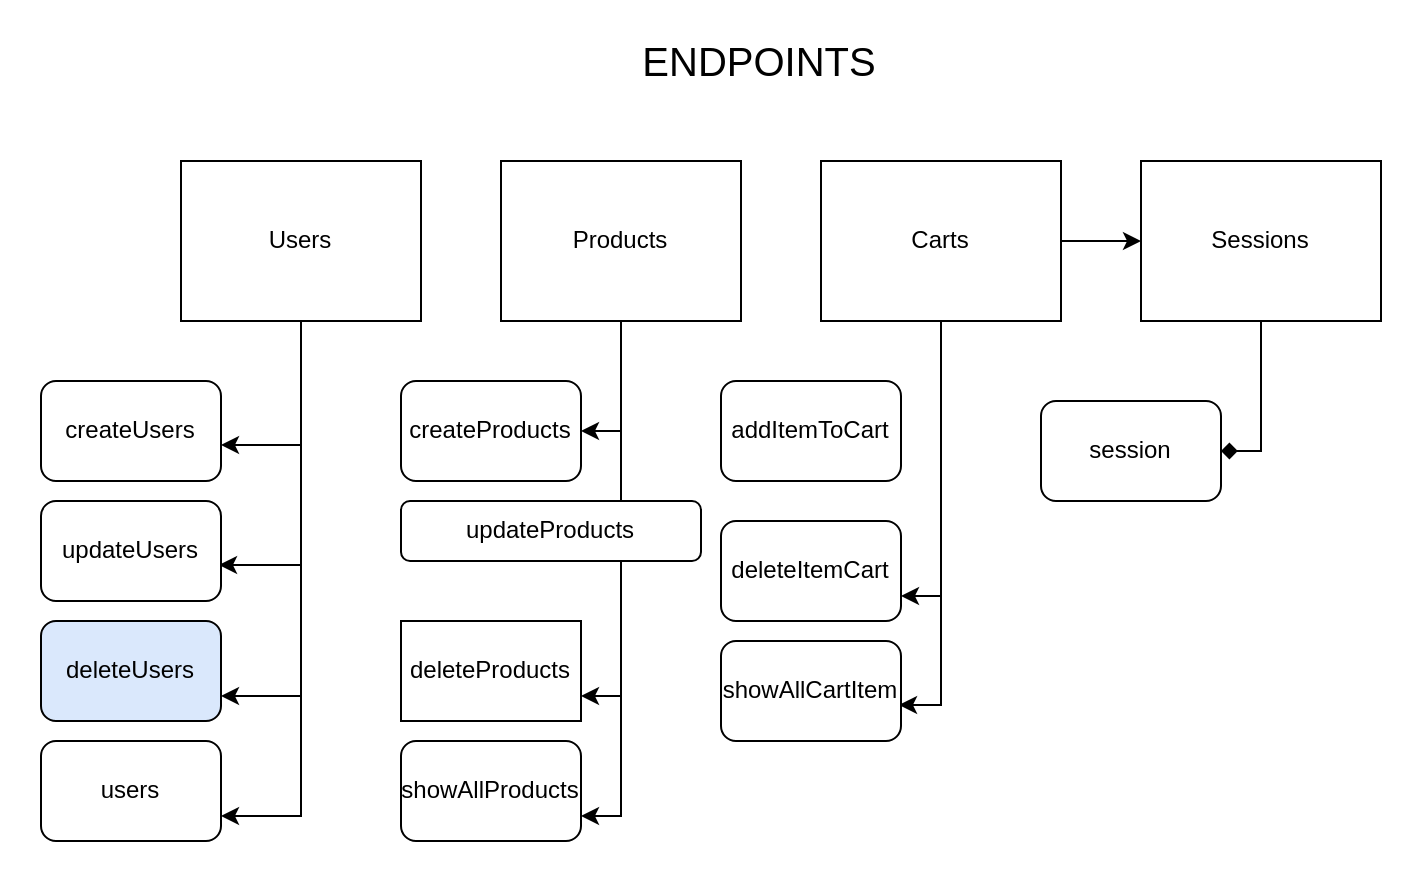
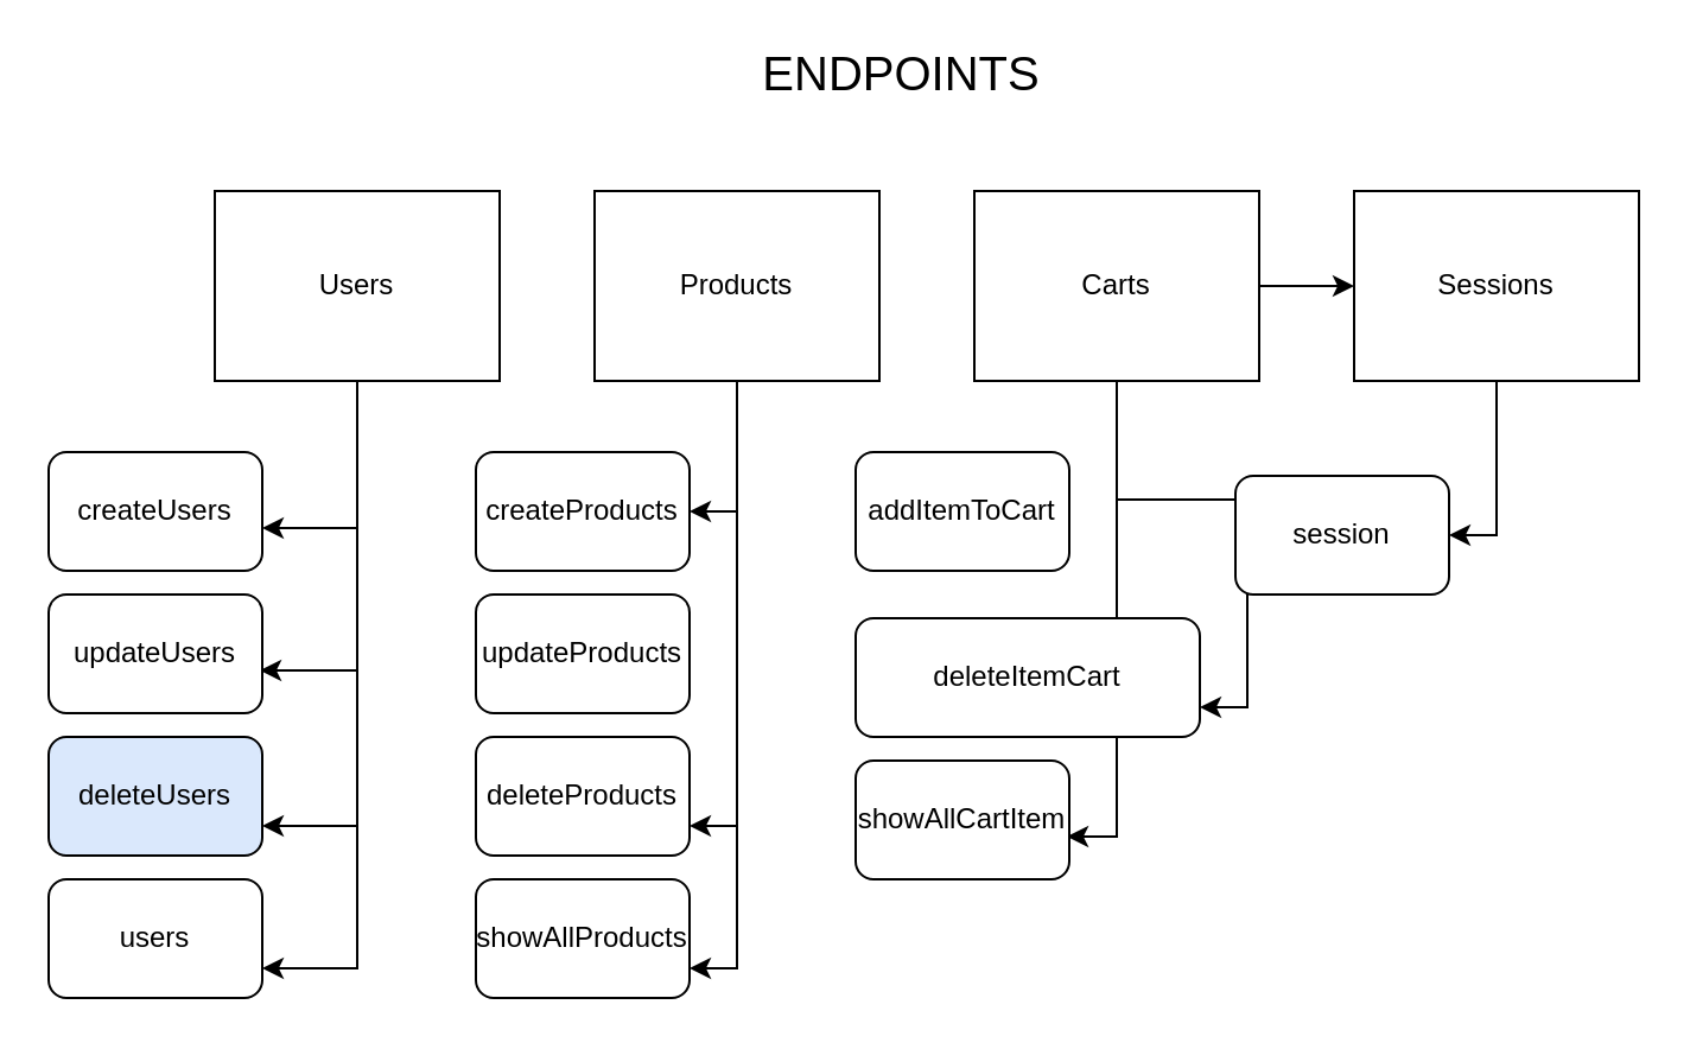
- <mxCell id="15" style="edgeStyle=orthogonalEdgeStyle;rounded=0;orthogonalLoop=1;jettySize=auto;html=1;entryX=1;entryY=0.5;entryDx=0;entryDy=0;endArrow=diamond;" edge="1" parent="1" source="16" target="26"><mxGeometry relative="1" as="geometry"><mxPoint x="630" y="200" as="targetPoint" /></mxGeometry></mxCell>
+ <mxCell id="15" style="edgeStyle=orthogonalEdgeStyle;rounded=0;orthogonalLoop=1;jettySize=auto;html=1;entryX=1;entryY=0.5;entryDx=0;entryDy=0;" edge="1" parent="1" source="16" target="26"><mxGeometry relative="1" as="geometry"><mxPoint x="630" y="200" as="targetPoint" /></mxGeometry></mxCell>
- <mxCell id="22" value="updateProducts" style="rounded=1;whiteSpace=wrap;html=1;" vertex="1" parent="1"><mxGeometry x="200" y="250" width="150" height="30" as="geometry" /></mxCell>
+ <mxCell id="22" value="updateProducts" style="rounded=1;whiteSpace=wrap;html=1;" vertex="1" parent="1"><mxGeometry x="200" y="250" width="90" height="50" as="geometry" /></mxCell>
- <mxCell id="24" value="deleteItemCart" style="rounded=1;whiteSpace=wrap;html=1;" vertex="1" parent="1"><mxGeometry x="360" y="260" width="90" height="50" as="geometry" /></mxCell>
+ <mxCell id="24" value="deleteItemCart" style="rounded=1;whiteSpace=wrap;html=1;" vertex="1" parent="1"><mxGeometry x="360" y="260" width="145" height="50" as="geometry" /></mxCell>
- <mxCell id="21" value="deleteProducts" style="whiteSpace=wrap;html=1;rounded=0;" vertex="1" parent="1"><mxGeometry x="200" y="310" width="90" height="50" as="geometry" /></mxCell>
+ <mxCell id="21" value="deleteProducts" style="rounded=1;whiteSpace=wrap;html=1;" vertex="1" parent="1"><mxGeometry x="200" y="310" width="90" height="50" as="geometry" /></mxCell>
